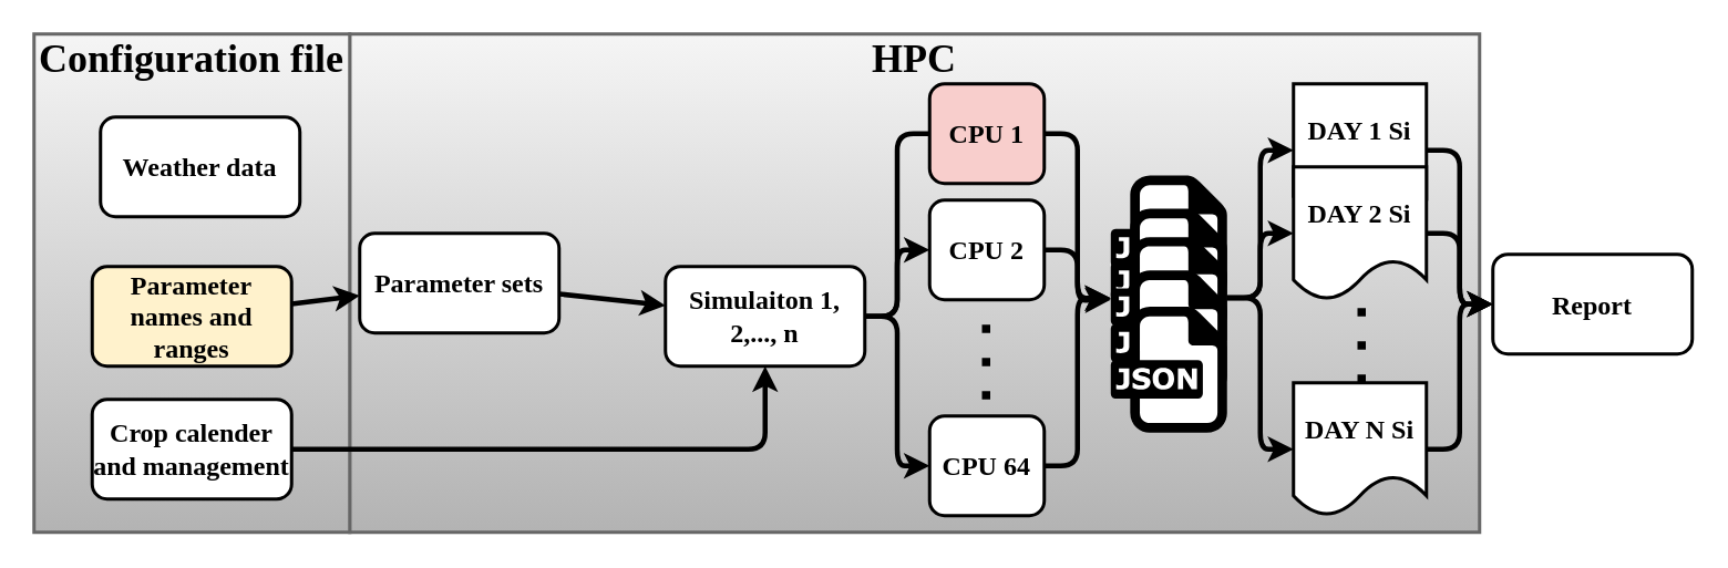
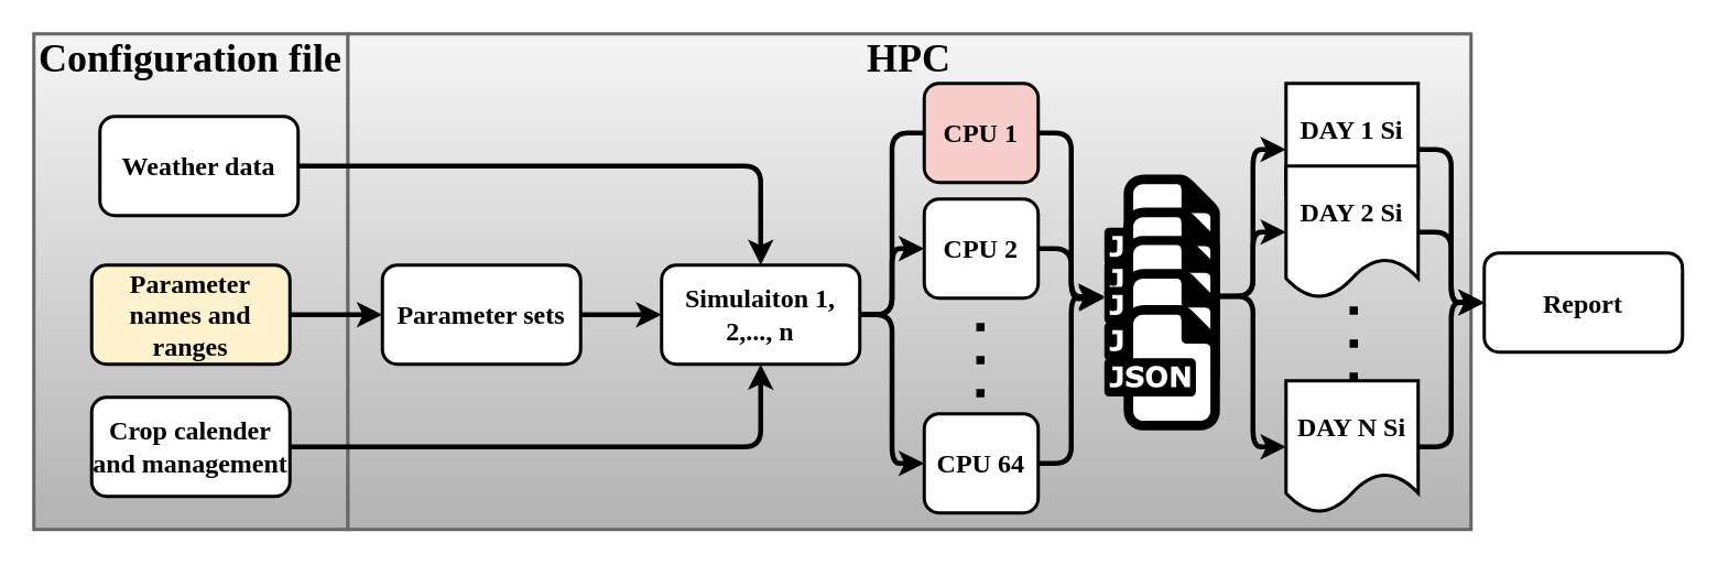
+ <mxCell id="4" style="edgeStyle=orthogonalEdgeStyle;html=1;exitX=1;exitY=0.5;exitDx=0;exitDy=0;entryX=0.5;entryY=0;entryDx=0;entryDy=0;fontFamily=Times New Roman;fontSize=16;strokeWidth=3;" edge="1" parent="1" source="5" target="15"><mxGeometry relative="1" as="geometry" /></mxCell>
- <mxCell id="11" value="Parameter sets" style="rounded=1;whiteSpace=wrap;html=1;strokeWidth=2;fontSize=16;fontFamily=Times New Roman;fontStyle=1" vertex="1" parent="1"><mxGeometry x="216" y="140" width="120" height="60" as="geometry" /></mxCell>
+ <mxCell id="11" value="Parameter sets" style="rounded=1;whiteSpace=wrap;html=1;strokeWidth=2;fontSize=16;fontFamily=Times New Roman;fontStyle=1" vertex="1" parent="1"><mxGeometry x="231" y="160" width="120" height="60" as="geometry" /></mxCell>
